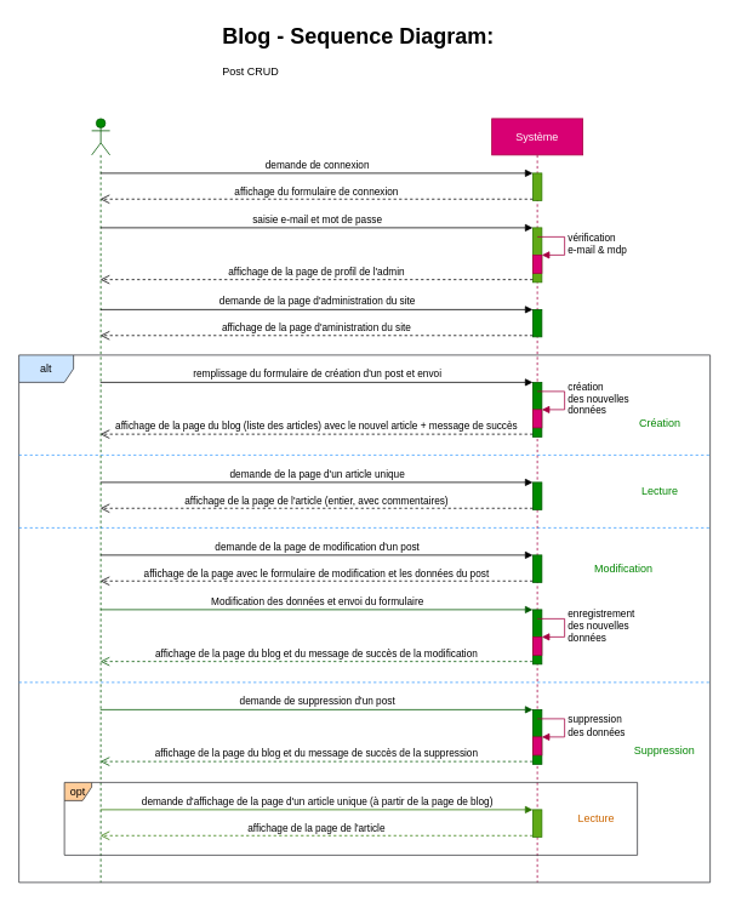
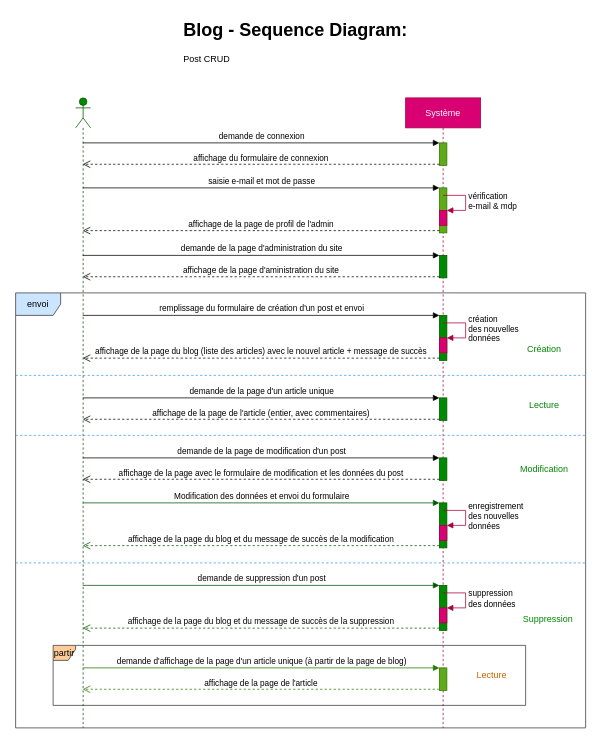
- <mxCell id="31" value="alt" style="shape=umlFrame;whiteSpace=wrap;html=1;fillColor=#cce5ff;strokeColor=#36393d;" vertex="1" parent="1"><mxGeometry x="20" y="390" width="760" height="580" as="geometry" /></mxCell>
+ <mxCell id="31" value="envoi" style="shape=umlFrame;whiteSpace=wrap;html=1;fillColor=#cce5ff;strokeColor=#36393d;" vertex="1" parent="1"><mxGeometry x="20" y="390" width="760" height="580" as="geometry" /></mxCell>
- <mxCell id="37" value="Modification" style="text;html=1;strokeColor=none;fillColor=none;align=center;verticalAlign=middle;whiteSpace=wrap;rounded=0;fontColor=#008500;" vertex="1" parent="1"><mxGeometry x="655" y="610" width="60" height="30" as="geometry" /></mxCell>
+ <mxCell id="37" value="Modification" style="text;html=1;strokeColor=none;fillColor=none;align=center;verticalAlign=middle;whiteSpace=wrap;rounded=0;fontColor=#008500;" vertex="1" parent="1"><mxGeometry x="695" y="610" width="60" height="30" as="geometry" /></mxCell>
- <mxCell id="46" value="opt" style="shape=umlFrame;whiteSpace=wrap;html=1;fillColor=#ffcc99;strokeColor=#36393d;width=30;height=20;" vertex="1" parent="1"><mxGeometry x="70" y="860" width="630" height="80" as="geometry" /></mxCell>
+ <mxCell id="46" value="partir" style="shape=umlFrame;whiteSpace=wrap;html=1;fillColor=#ffcc99;strokeColor=#36393d;width=30;height=20;" vertex="1" parent="1"><mxGeometry x="70" y="860" width="630" height="80" as="geometry" /></mxCell>
